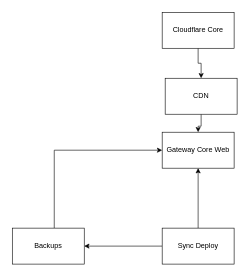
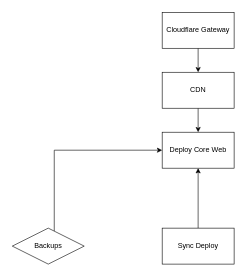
- <mxCell id="3" value="Cloudflare Core" style="rounded=0;whiteSpace=wrap;html=1;" parent="1" vertex="1"><mxGeometry x="270" y="20" width="120" height="60" as="geometry" /></mxCell>
+ <mxCell id="3" value="Cloudflare Gateway" style="rounded=0;whiteSpace=wrap;html=1;" parent="1" vertex="1"><mxGeometry x="270" y="20" width="120" height="60" as="geometry" /></mxCell>
- <mxCell id="6" value="CDN" style="rounded=0;whiteSpace=wrap;html=1;" parent="1" vertex="1"><mxGeometry x="275" y="130" width="120" height="60" as="geometry" /></mxCell>
+ <mxCell id="6" value="CDN" style="rounded=0;whiteSpace=wrap;html=1;" parent="1" vertex="1"><mxGeometry x="270" y="120" width="120" height="60" as="geometry" /></mxCell>
- <mxCell id="4" value="Gateway Core Web" style="rounded=0;whiteSpace=wrap;html=1;" parent="1" vertex="1"><mxGeometry x="270" y="220" width="120" height="60" as="geometry" /></mxCell>
+ <mxCell id="4" value="Deploy Core Web" style="rounded=0;whiteSpace=wrap;html=1;" parent="1" vertex="1"><mxGeometry x="270" y="220" width="120" height="60" as="geometry" /></mxCell>
- <mxCell id="8" value="Backups" style="rounded=0;whiteSpace=wrap;html=1;" vertex="1" parent="1"><mxGeometry x="20" y="380" width="120" height="60" as="geometry" /></mxCell>
+ <mxCell id="8" value="Backups" style="rhombus;whiteSpace=wrap;html=1;" vertex="1" parent="1"><mxGeometry x="20" y="380" width="120" height="60" as="geometry" /></mxCell>
- <mxCell id="10" style="edgeStyle=orthogonalEdgeStyle;rounded=0;orthogonalLoop=1;jettySize=auto;html=1;entryX=1;entryY=0.5;entryDx=0;entryDy=0;" edge="1" parent="1" source="11" target="8"><mxGeometry relative="1" as="geometry" /></mxCell>
